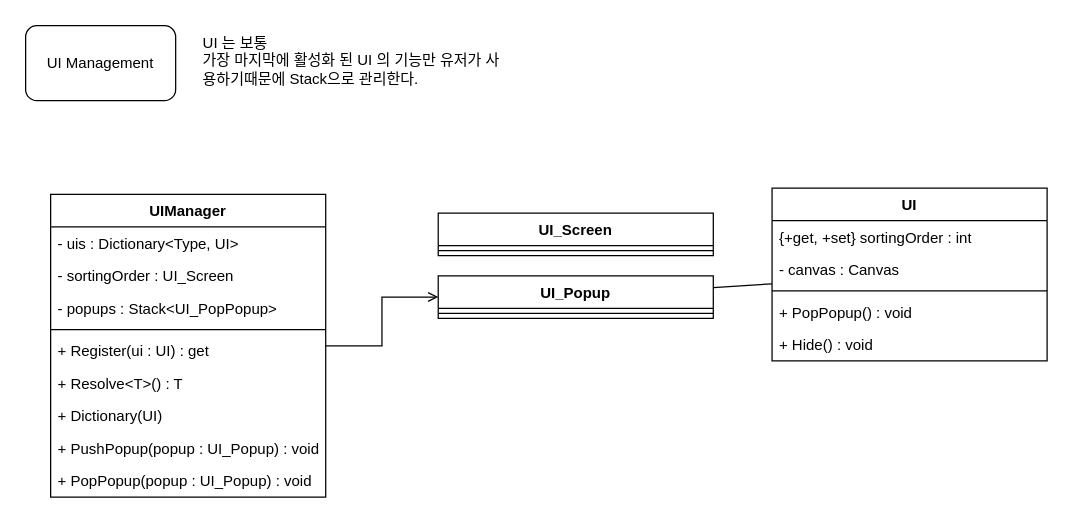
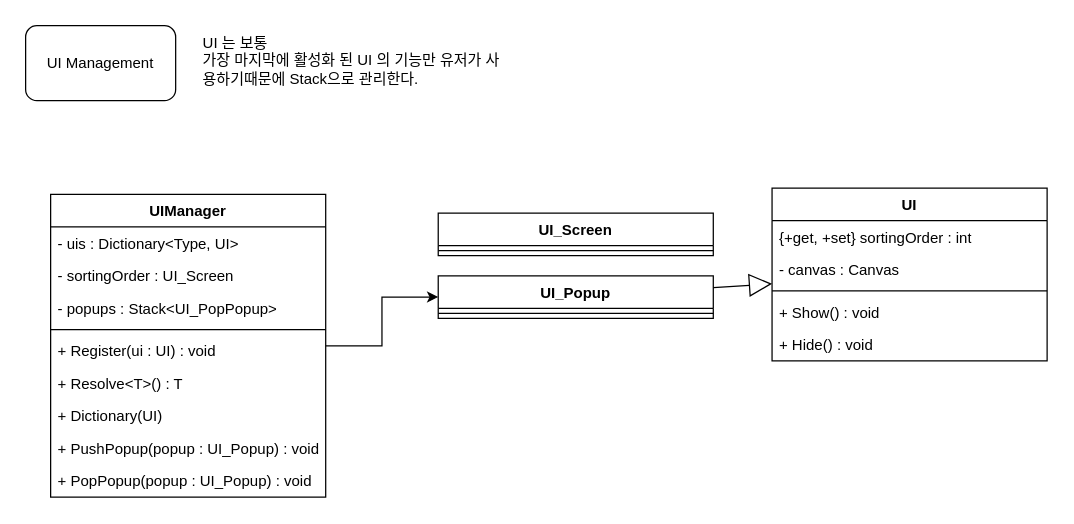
- <mxCell id="14" value="" style="endArrow=none;endSize=16;endFill=0;html=1;rounded=0;" edge="1" parent="1" source="12" target="4"><mxGeometry width="160" relative="1" as="geometry"><mxPoint x="515" y="184" as="sourcePoint" /><mxPoint x="627" y="227" as="targetPoint" /></mxGeometry></mxCell>
+ <mxCell id="14" value="" style="endArrow=block;endSize=16;endFill=0;html=1;rounded=0;" edge="1" parent="1" source="12" target="4"><mxGeometry width="160" relative="1" as="geometry"><mxPoint x="515" y="184" as="sourcePoint" /><mxPoint x="627" y="227" as="targetPoint" /></mxGeometry></mxCell>
- <mxCell id="15" style="edgeStyle=orthogonalEdgeStyle;rounded=0;orthogonalLoop=1;jettySize=auto;html=1;endArrow=open;" edge="1" parent="1" source="16" target="12"><mxGeometry relative="1" as="geometry" /></mxCell>
+ <mxCell id="15" style="edgeStyle=orthogonalEdgeStyle;rounded=0;orthogonalLoop=1;jettySize=auto;html=1;" edge="1" parent="1" source="16" target="12"><mxGeometry relative="1" as="geometry" /></mxCell>
- <mxCell id="8" value="+ PopPopup() : void" style="text;strokeColor=none;fillColor=none;align=left;verticalAlign=top;spacingLeft=4;spacingRight=4;overflow=hidden;rotatable=0;points=[[0,0.5],[1,0.5]];portConstraint=eastwest;whiteSpace=wrap;html=1;" vertex="1" parent="4"><mxGeometry y="86" width="220" height="26" as="geometry" /></mxCell>
+ <mxCell id="8" value="+ Show() : void" style="text;strokeColor=none;fillColor=none;align=left;verticalAlign=top;spacingLeft=4;spacingRight=4;overflow=hidden;rotatable=0;points=[[0,0.5],[1,0.5]];portConstraint=eastwest;whiteSpace=wrap;html=1;" vertex="1" parent="4"><mxGeometry y="86" width="220" height="26" as="geometry" /></mxCell>
- <mxCell id="21" value="+ Register(ui : UI) : get" style="text;strokeColor=none;fillColor=none;align=left;verticalAlign=top;spacingLeft=4;spacingRight=4;overflow=hidden;rotatable=0;points=[[0,0.5],[1,0.5]];portConstraint=eastwest;whiteSpace=wrap;html=1;" vertex="1" parent="16"><mxGeometry y="112" width="220" height="26" as="geometry" /></mxCell>
+ <mxCell id="21" value="+ Register(ui : UI) : void" style="text;strokeColor=none;fillColor=none;align=left;verticalAlign=top;spacingLeft=4;spacingRight=4;overflow=hidden;rotatable=0;points=[[0,0.5],[1,0.5]];portConstraint=eastwest;whiteSpace=wrap;html=1;" vertex="1" parent="16"><mxGeometry y="112" width="220" height="26" as="geometry" /></mxCell>
